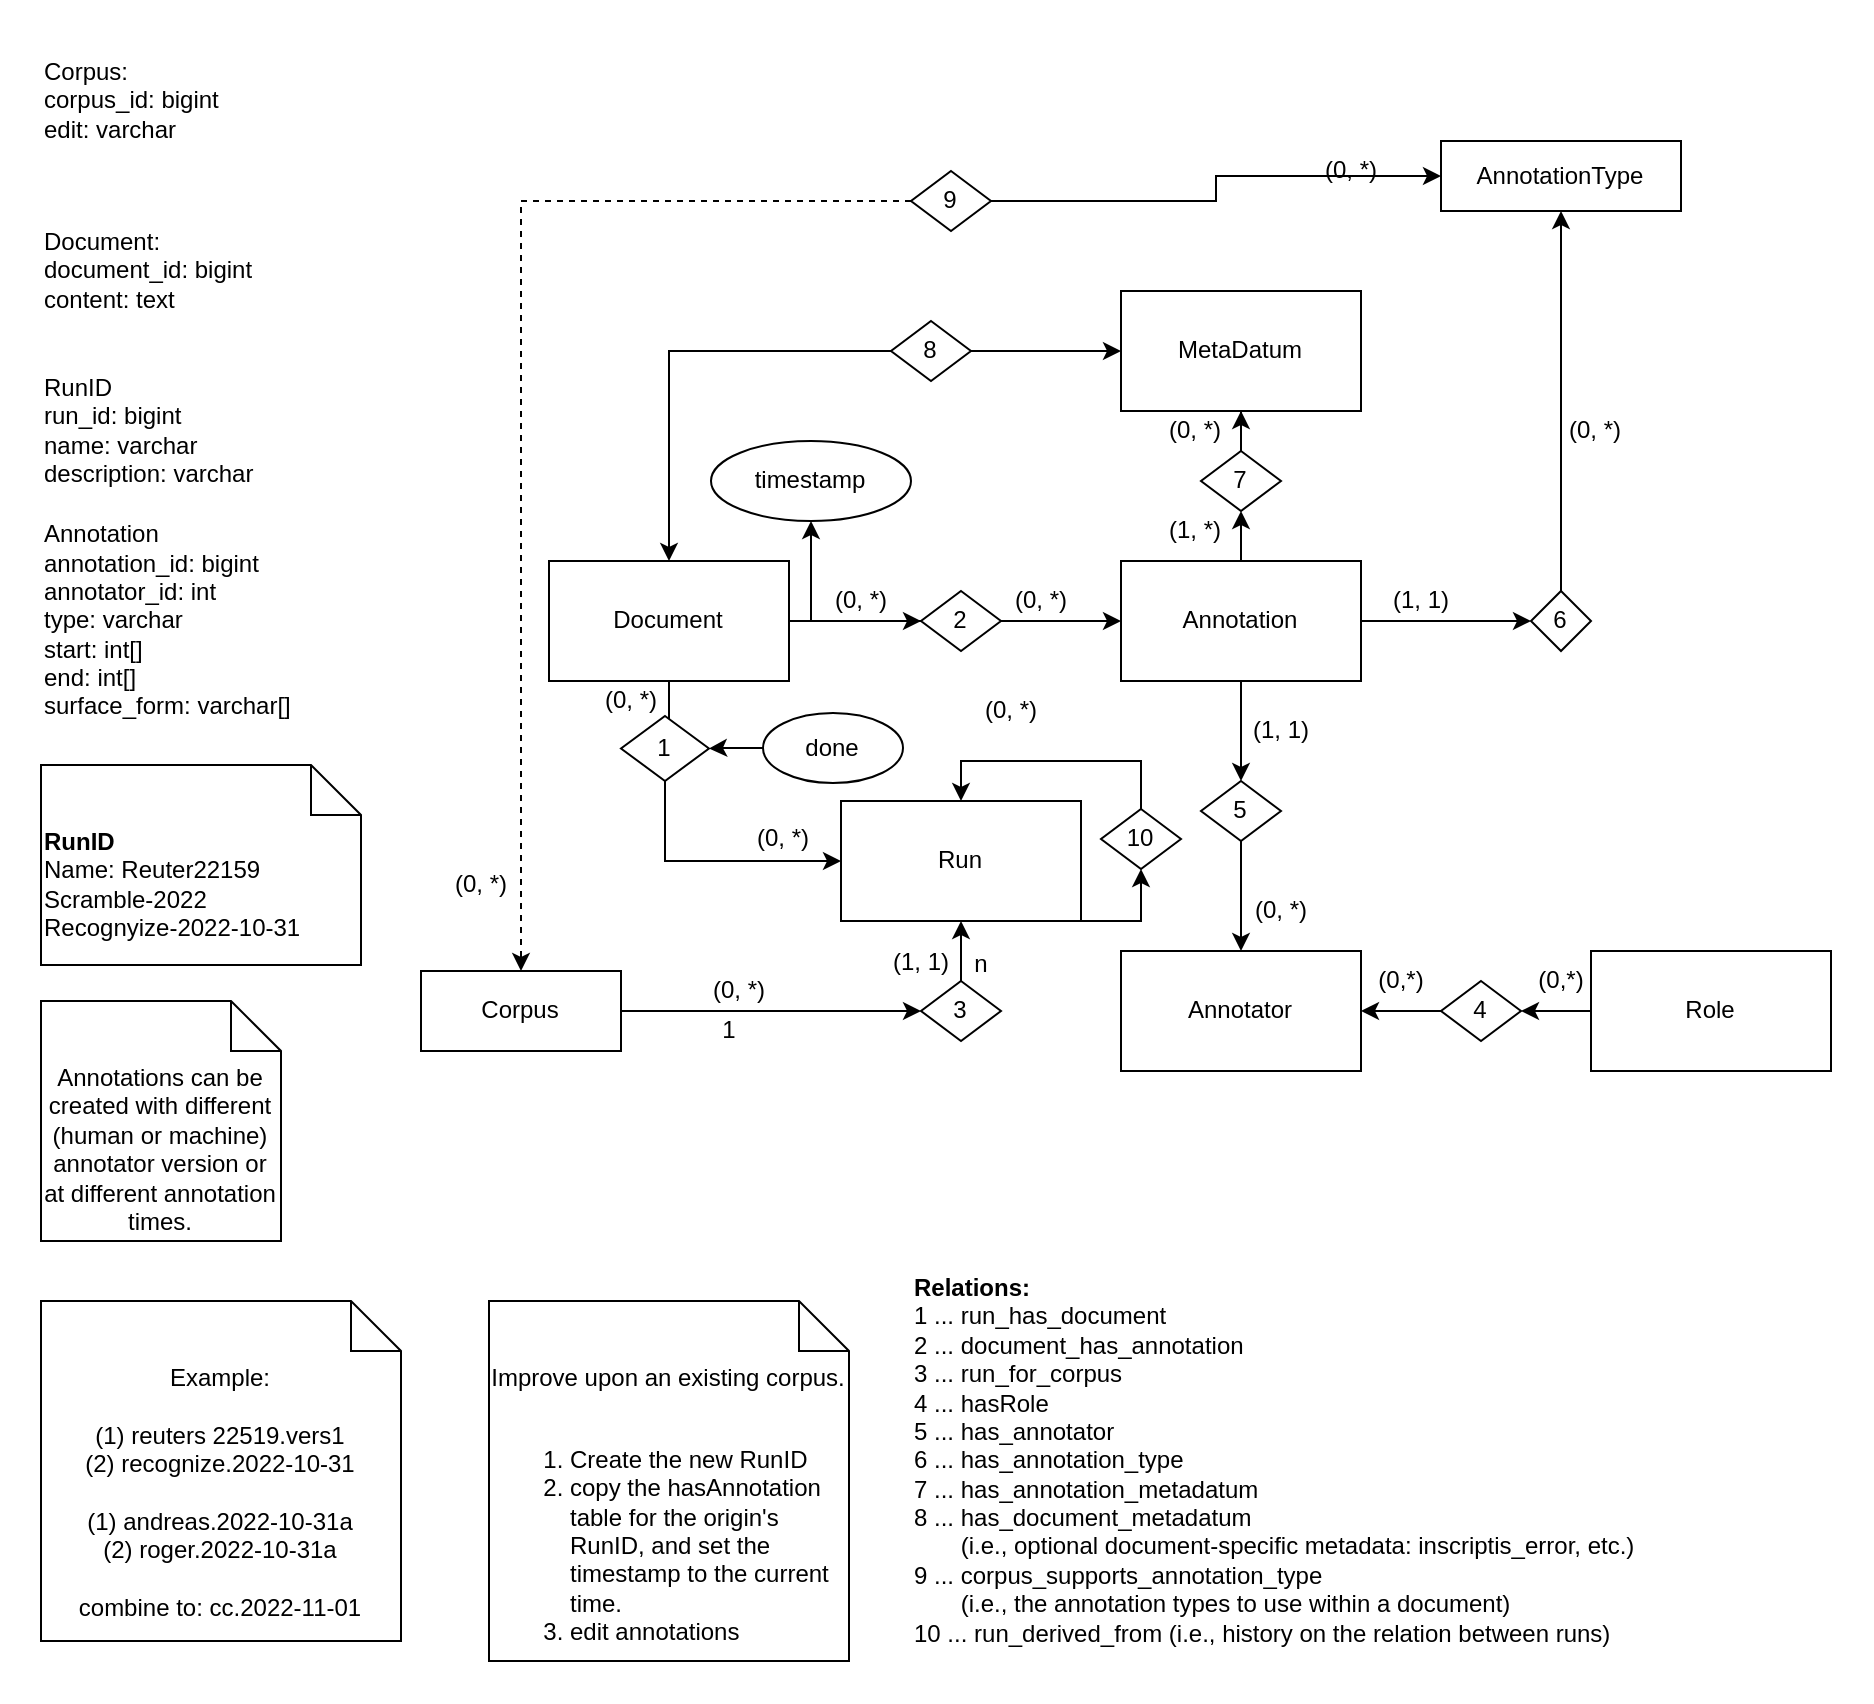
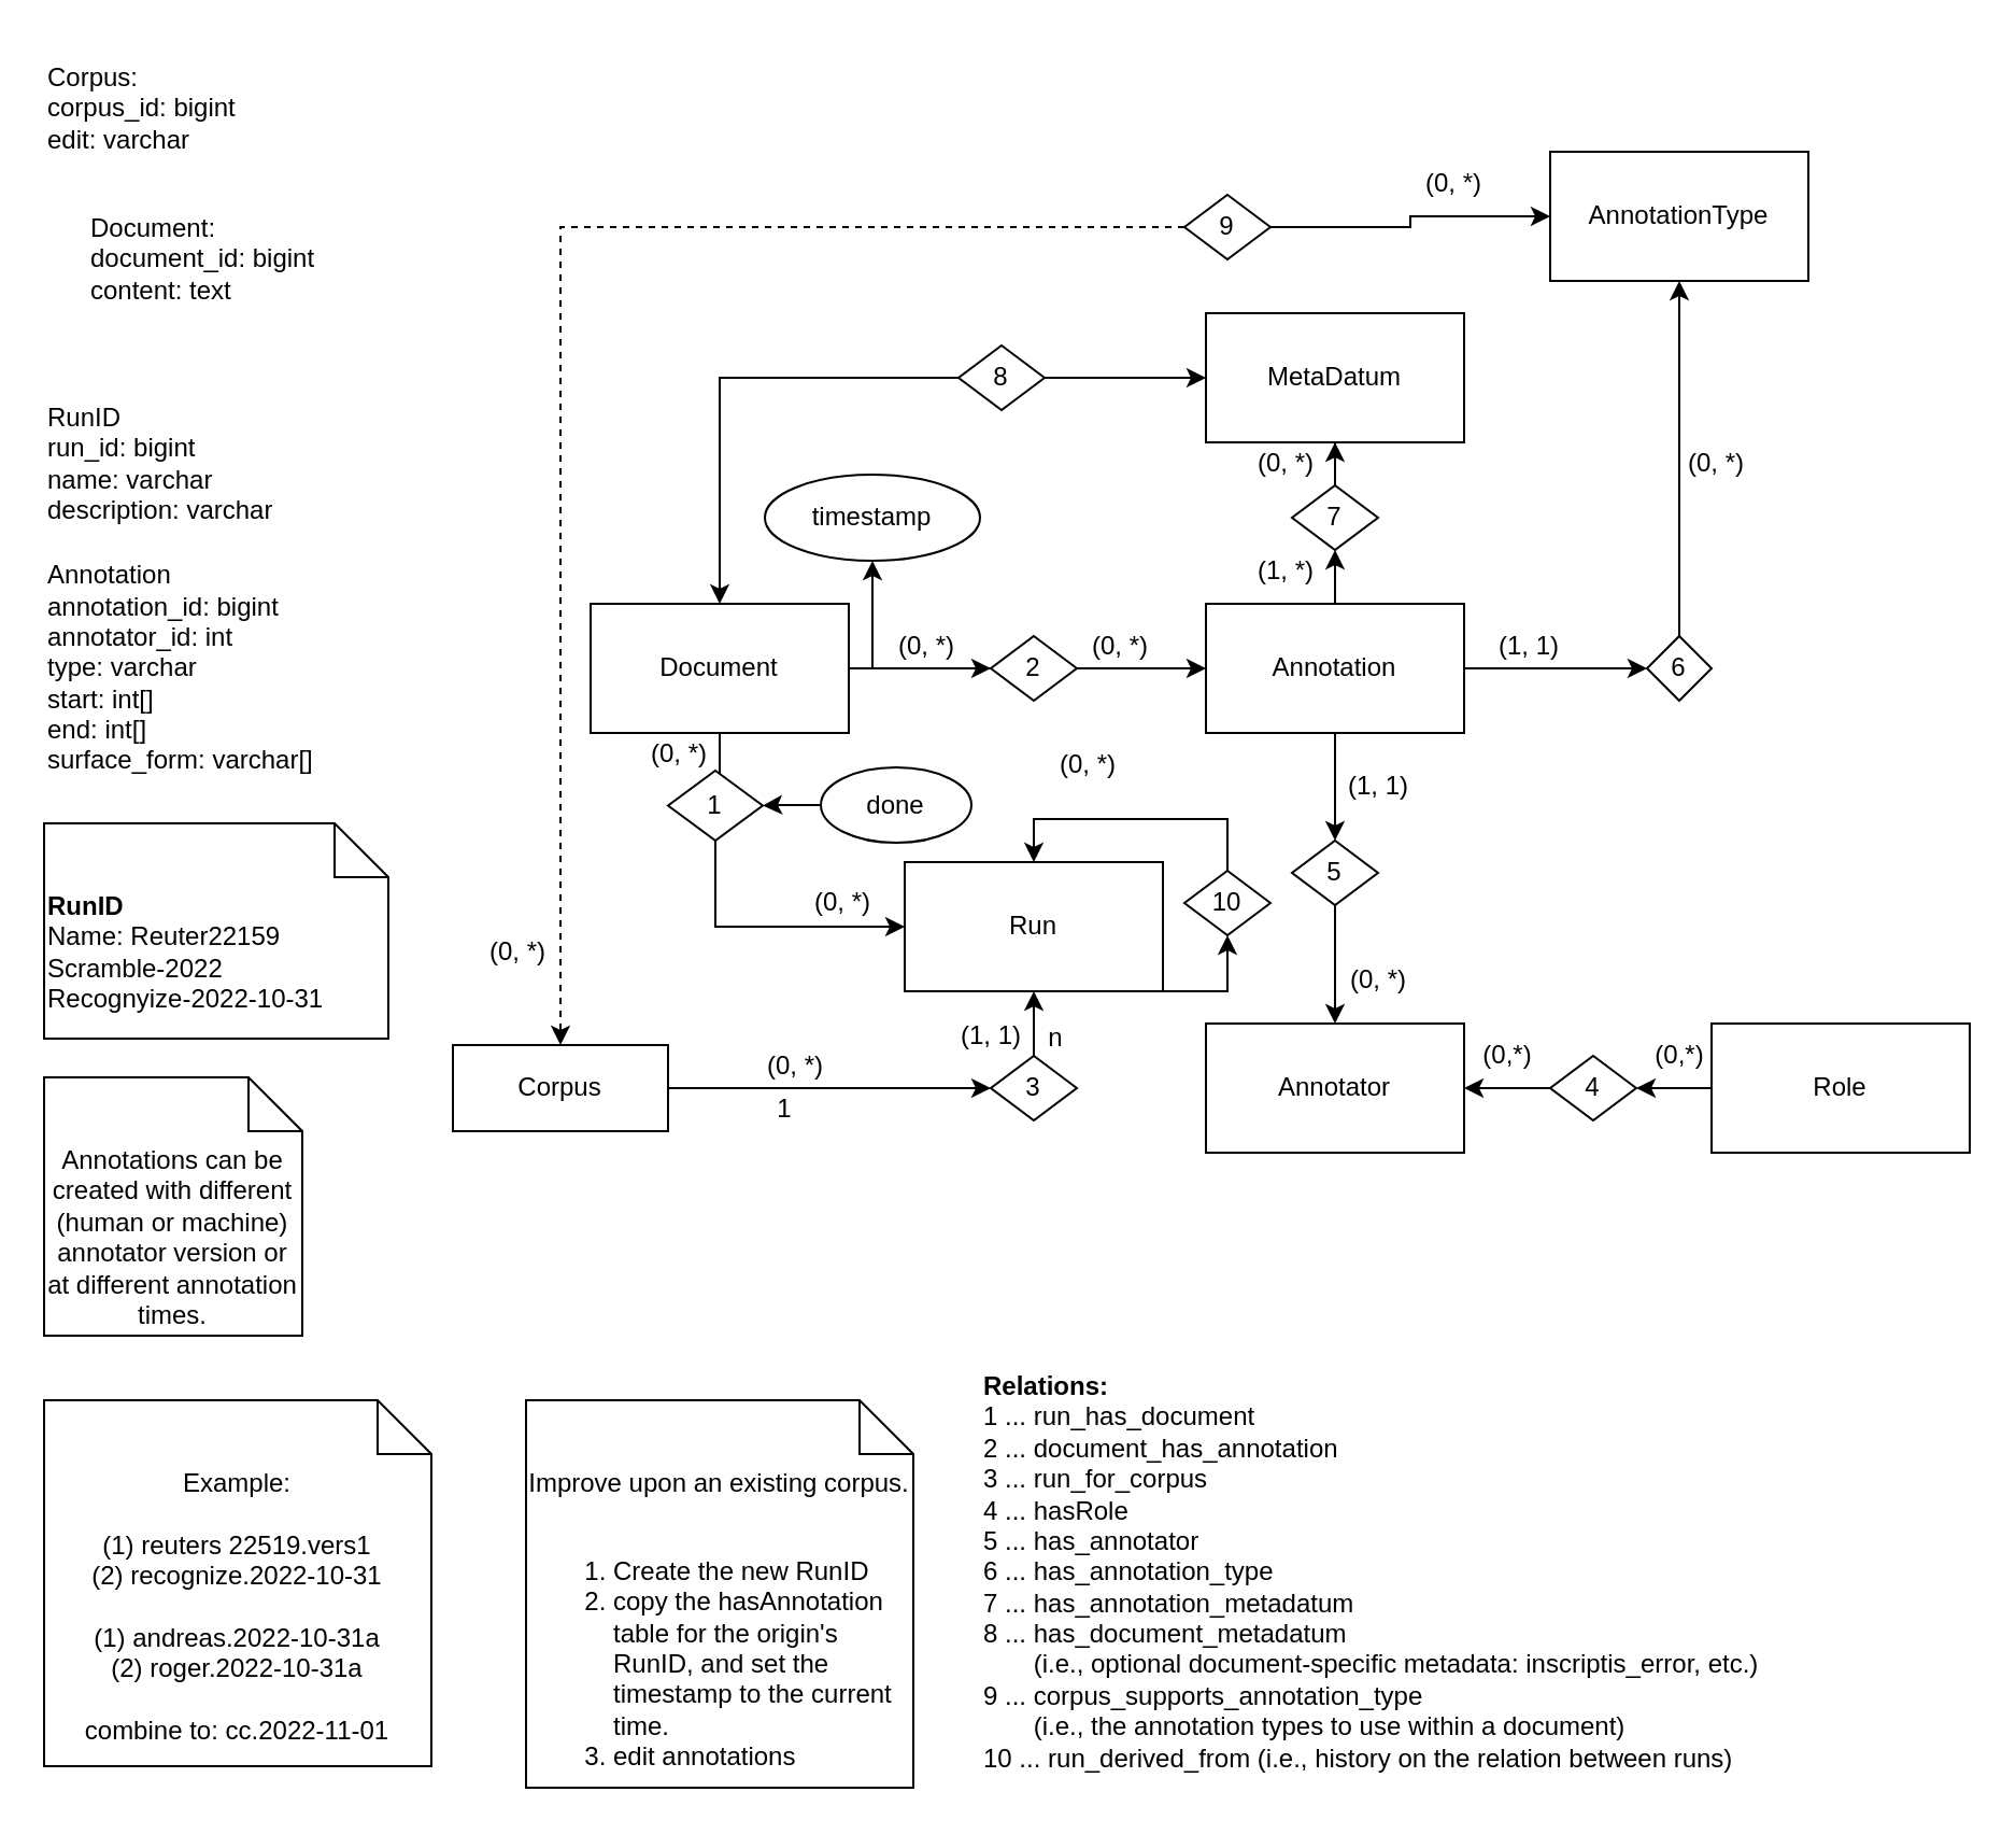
- <mxCell id="34" value="AnnotationType" style="whiteSpace=wrap;html=1;" vertex="1" parent="1"><mxGeometry x="720" y="70" width="120" height="35" as="geometry" /></mxCell>
+ <mxCell id="34" value="AnnotationType" style="whiteSpace=wrap;html=1;" vertex="1" parent="1"><mxGeometry x="720" y="70" width="120" height="60" as="geometry" /></mxCell>
- <mxCell id="49" value="9" style="rhombus;whiteSpace=wrap;html=1;" vertex="1" parent="1"><mxGeometry x="455" y="85" width="40" height="30" as="geometry" /></mxCell>
+ <mxCell id="49" value="9" style="rhombus;whiteSpace=wrap;html=1;" vertex="1" parent="1"><mxGeometry x="550" y="90" width="40" height="30" as="geometry" /></mxCell>
- <mxCell id="16" value="Document:&lt;br&gt;document_id: bigint&lt;br&gt;content: text" style="text;html=1;align=left;verticalAlign=middle;resizable=0;points=[];autosize=1;strokeColor=none;fillColor=none;" vertex="1" parent="1"><mxGeometry x="20" y="105" width="130" height="60" as="geometry" /></mxCell>
+ <mxCell id="16" value="Document:&lt;br&gt;document_id: bigint&lt;br&gt;content: text" style="text;html=1;align=left;verticalAlign=middle;resizable=0;points=[];autosize=1;strokeColor=none;fillColor=none;" vertex="1" parent="1"><mxGeometry x="40" y="90" width="130" height="60" as="geometry" /></mxCell>
